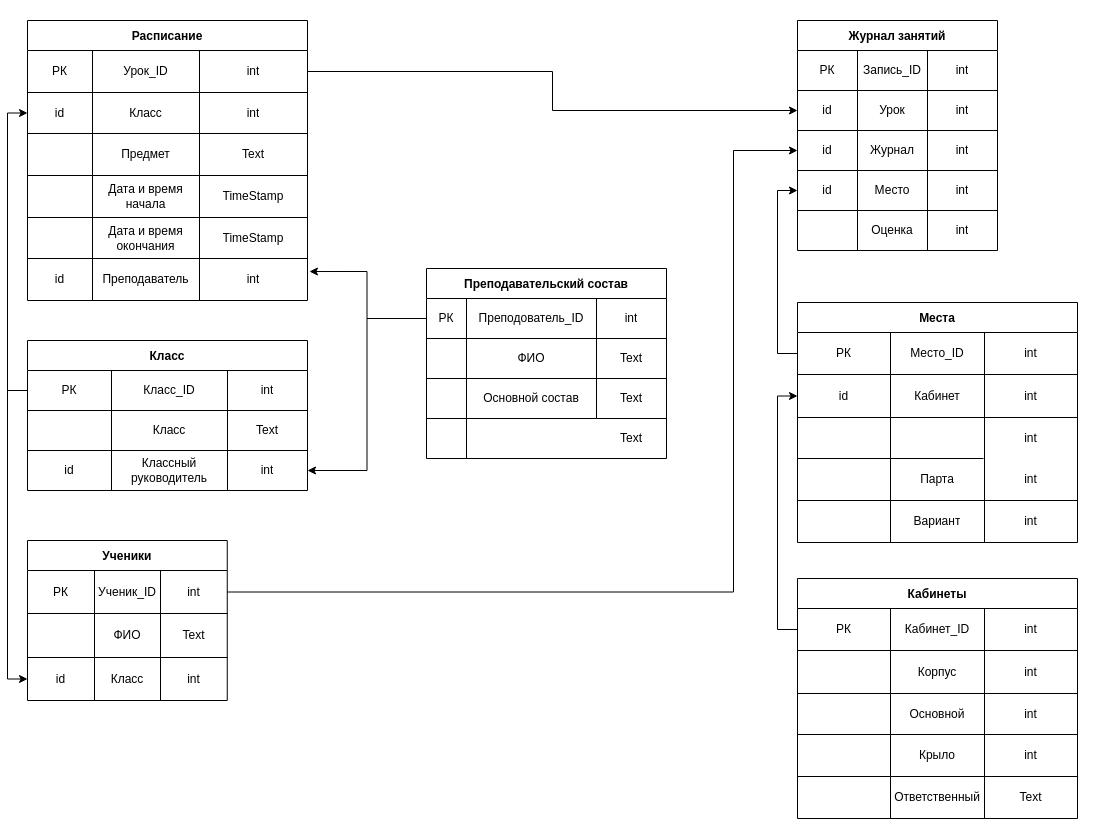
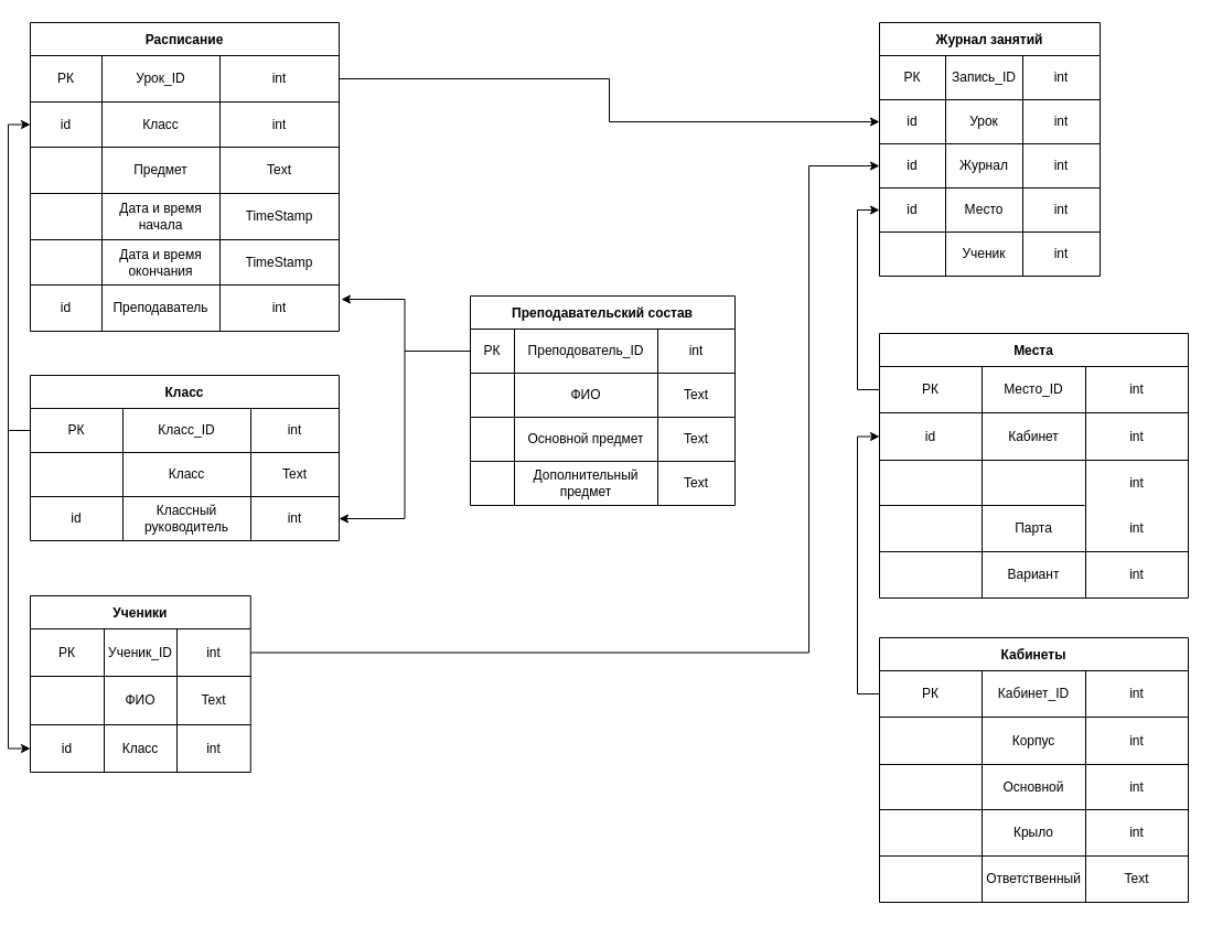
- <mxCell id="79" value="Оценка" style="shape=partialRectangle;html=1;whiteSpace=wrap;connectable=0;fillColor=none;top=0;left=0;bottom=0;right=0;overflow=hidden;pointerEvents=1;" parent="77" vertex="1"><mxGeometry x="60" width="70" height="40" as="geometry"><mxRectangle width="70" height="40" as="alternateBounds" /></mxGeometry></mxCell>
+ <mxCell id="79" value="Ученик" style="shape=partialRectangle;html=1;whiteSpace=wrap;connectable=0;fillColor=none;top=0;left=0;bottom=0;right=0;overflow=hidden;pointerEvents=1;" parent="77" vertex="1"><mxGeometry x="60" width="70" height="40" as="geometry"><mxRectangle width="70" height="40" as="alternateBounds" /></mxGeometry></mxCell>
- <mxCell id="105" value="Основной состав" style="shape=partialRectangle;html=1;whiteSpace=wrap;connectable=0;fillColor=none;top=0;left=0;bottom=0;right=0;overflow=hidden;pointerEvents=1;" parent="103" vertex="1"><mxGeometry x="40" width="130" height="40" as="geometry"><mxRectangle width="130" height="40" as="alternateBounds" /></mxGeometry></mxCell>
+ <mxCell id="105" value="Основной предмет" style="shape=partialRectangle;html=1;whiteSpace=wrap;connectable=0;fillColor=none;top=0;left=0;bottom=0;right=0;overflow=hidden;pointerEvents=1;" parent="103" vertex="1"><mxGeometry x="40" width="130" height="40" as="geometry"><mxRectangle width="130" height="40" as="alternateBounds" /></mxGeometry></mxCell>
+ <mxCell id="109" value="Дополнительный предмет" style="shape=partialRectangle;html=1;whiteSpace=wrap;connectable=0;fillColor=none;top=0;left=0;bottom=0;right=0;overflow=hidden;pointerEvents=1;" parent="107" vertex="1"><mxGeometry x="40" width="130" height="40" as="geometry"><mxRectangle width="130" height="40" as="alternateBounds" /></mxGeometry></mxCell>
